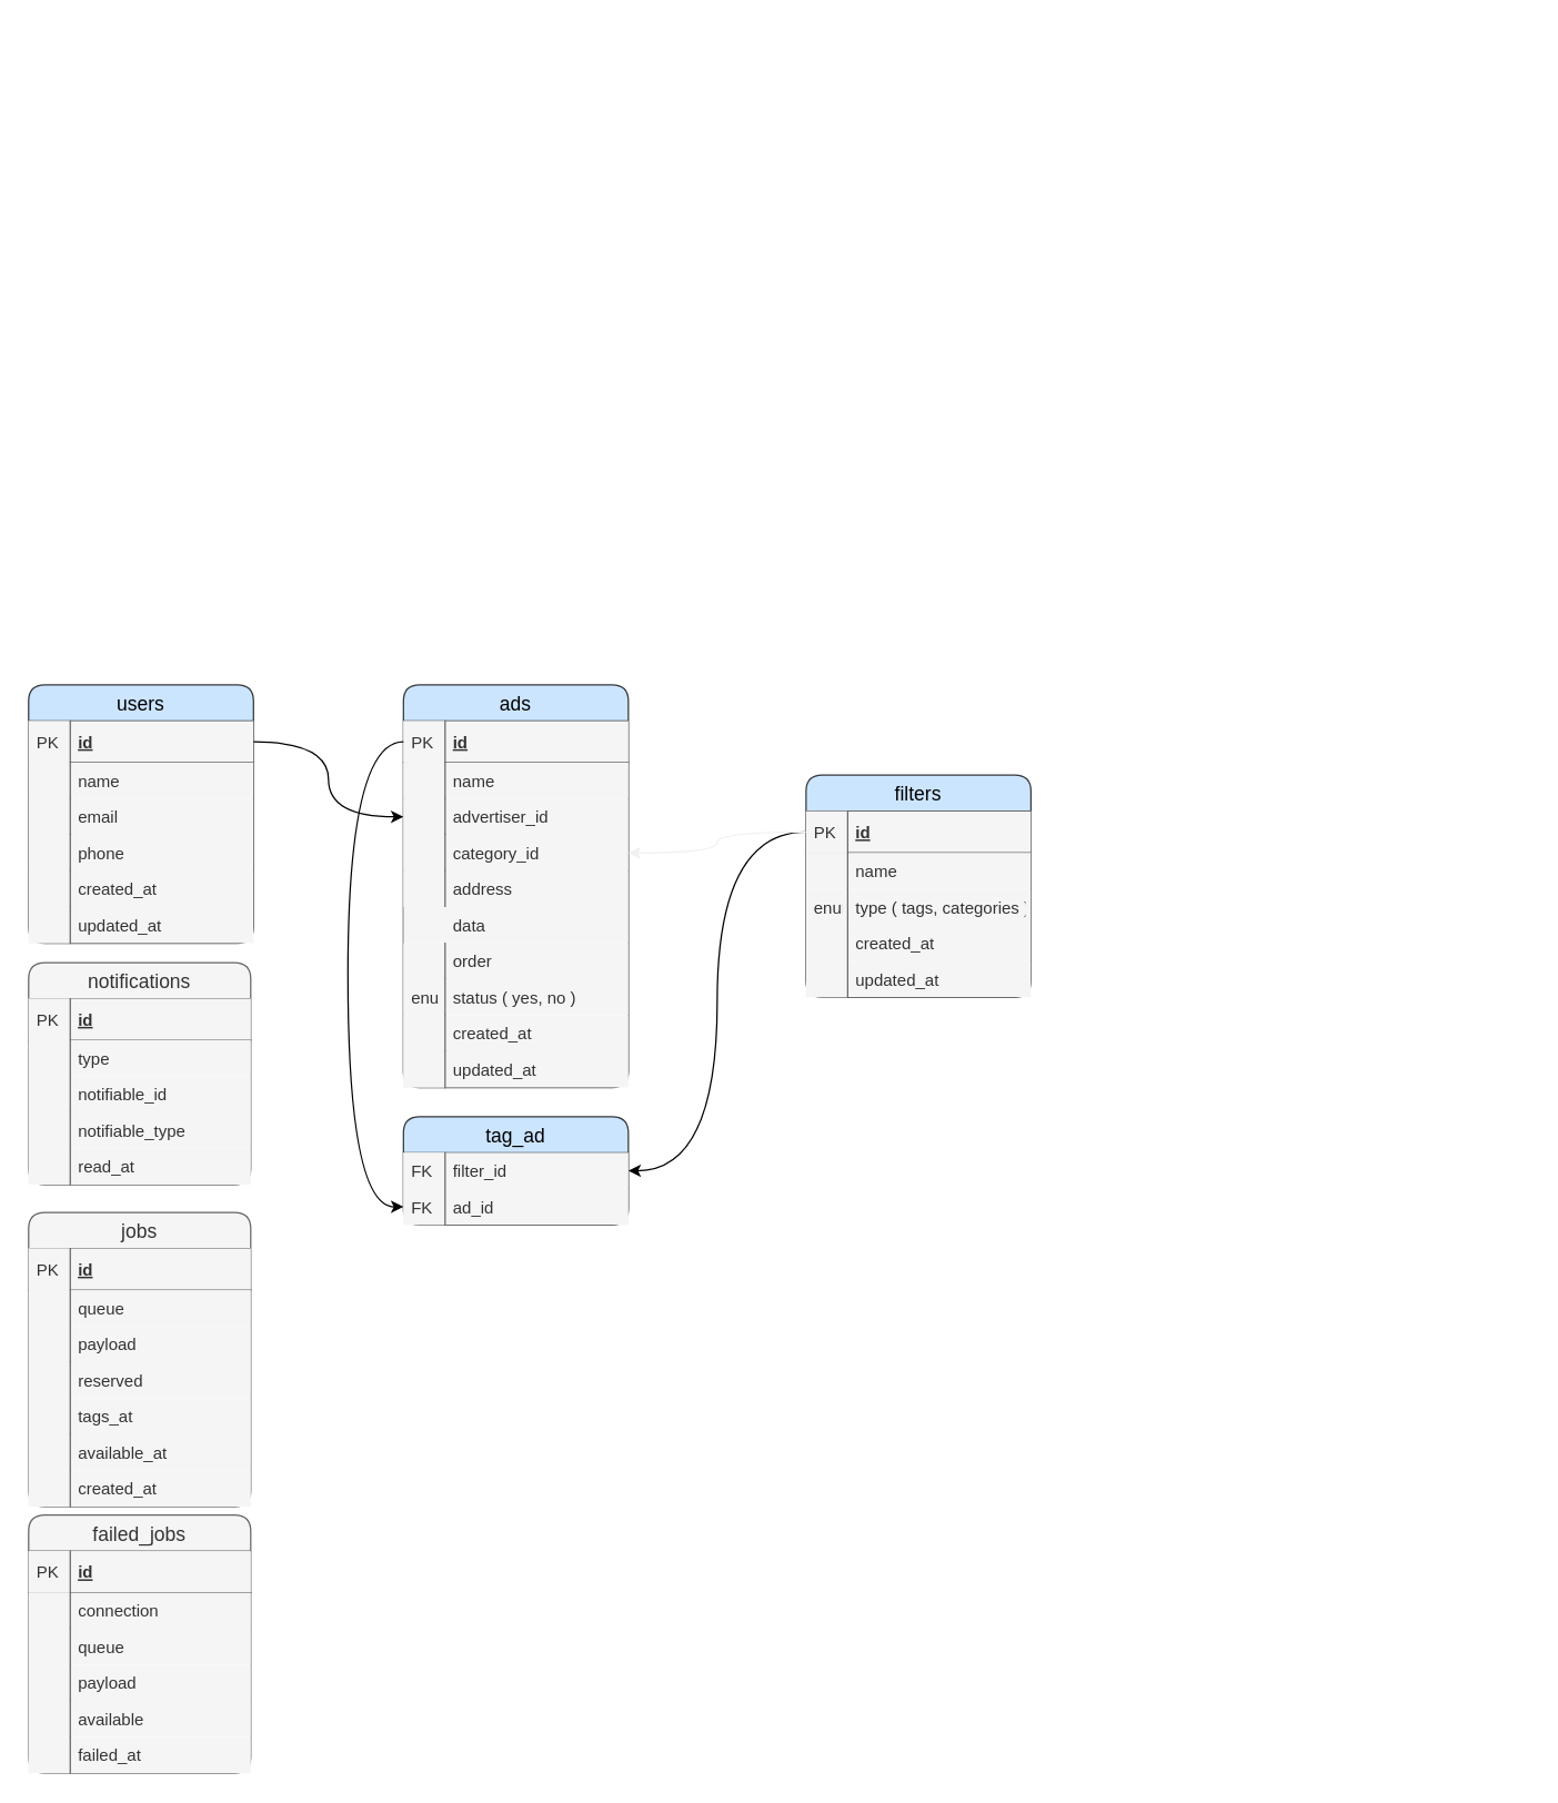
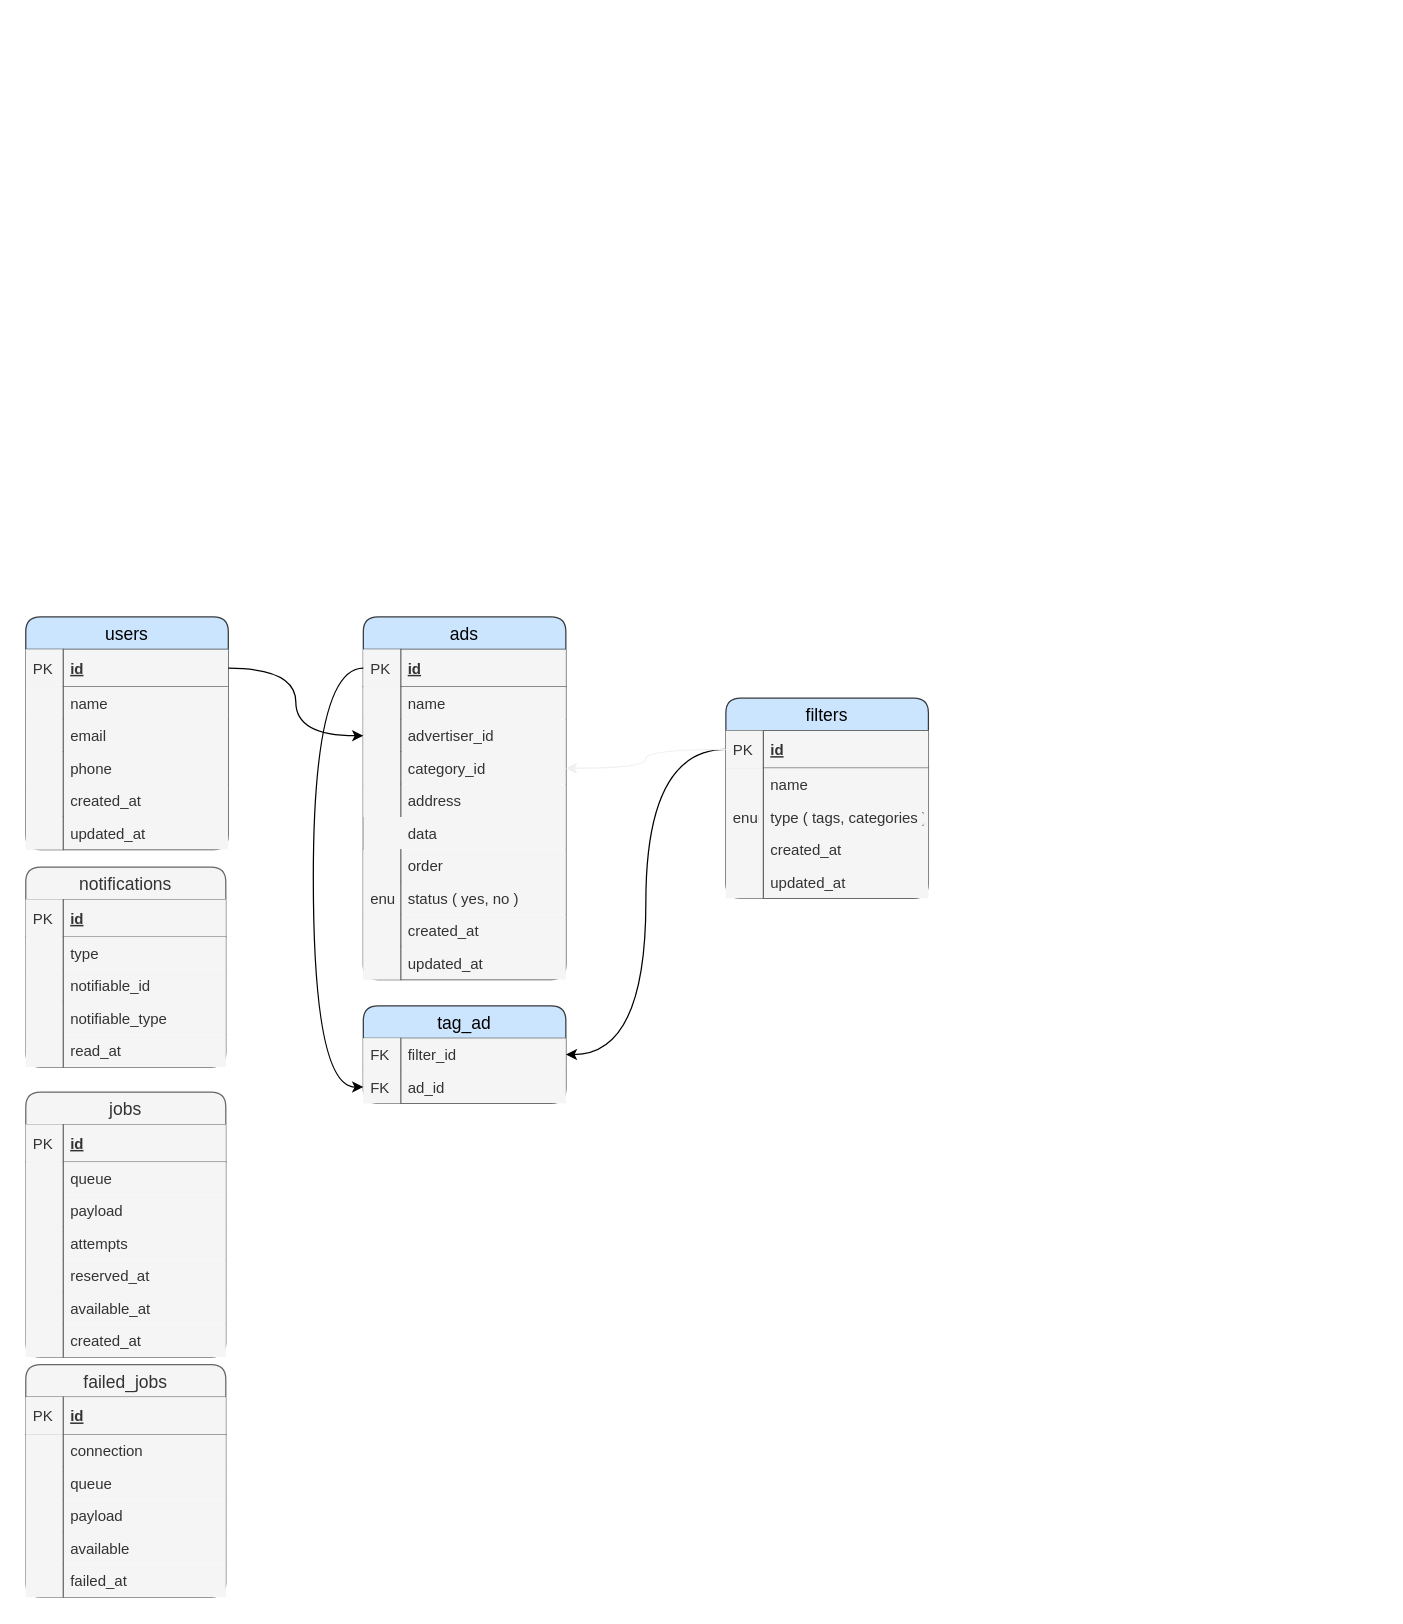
- <mxCell id="23" value="reserved" style="shape=partialRectangle;top=0;left=0;right=0;bottom=0;align=left;verticalAlign=top;fillColor=#f5f5f5;spacingLeft=34;spacingRight=4;overflow=hidden;rotatable=0;points=[[0,0.5],[1,0.5]];portConstraint=eastwest;dropTarget=0;fontSize=12;fontColor=#333333;strokeColor=#666666;rounded=1;" parent="16" vertex="1"><mxGeometry y="108" width="160" height="26" as="geometry" /></mxCell>
+ <mxCell id="23" value="attempts" style="shape=partialRectangle;top=0;left=0;right=0;bottom=0;align=left;verticalAlign=top;fillColor=#f5f5f5;spacingLeft=34;spacingRight=4;overflow=hidden;rotatable=0;points=[[0,0.5],[1,0.5]];portConstraint=eastwest;dropTarget=0;fontSize=12;fontColor=#333333;strokeColor=#666666;rounded=1;" parent="16" vertex="1"><mxGeometry y="108" width="160" height="26" as="geometry" /></mxCell>
- <mxCell id="25" value="tags_at" style="shape=partialRectangle;top=0;left=0;right=0;bottom=0;align=left;verticalAlign=top;fillColor=#f5f5f5;spacingLeft=34;spacingRight=4;overflow=hidden;rotatable=0;points=[[0,0.5],[1,0.5]];portConstraint=eastwest;dropTarget=0;fontSize=12;fontColor=#333333;strokeColor=#666666;rounded=1;" parent="16" vertex="1"><mxGeometry y="134" width="160" height="26" as="geometry" /></mxCell>
+ <mxCell id="25" value="reserved_at" style="shape=partialRectangle;top=0;left=0;right=0;bottom=0;align=left;verticalAlign=top;fillColor=#f5f5f5;spacingLeft=34;spacingRight=4;overflow=hidden;rotatable=0;points=[[0,0.5],[1,0.5]];portConstraint=eastwest;dropTarget=0;fontSize=12;fontColor=#333333;strokeColor=#666666;rounded=1;" parent="16" vertex="1"><mxGeometry y="134" width="160" height="26" as="geometry" /></mxCell>
